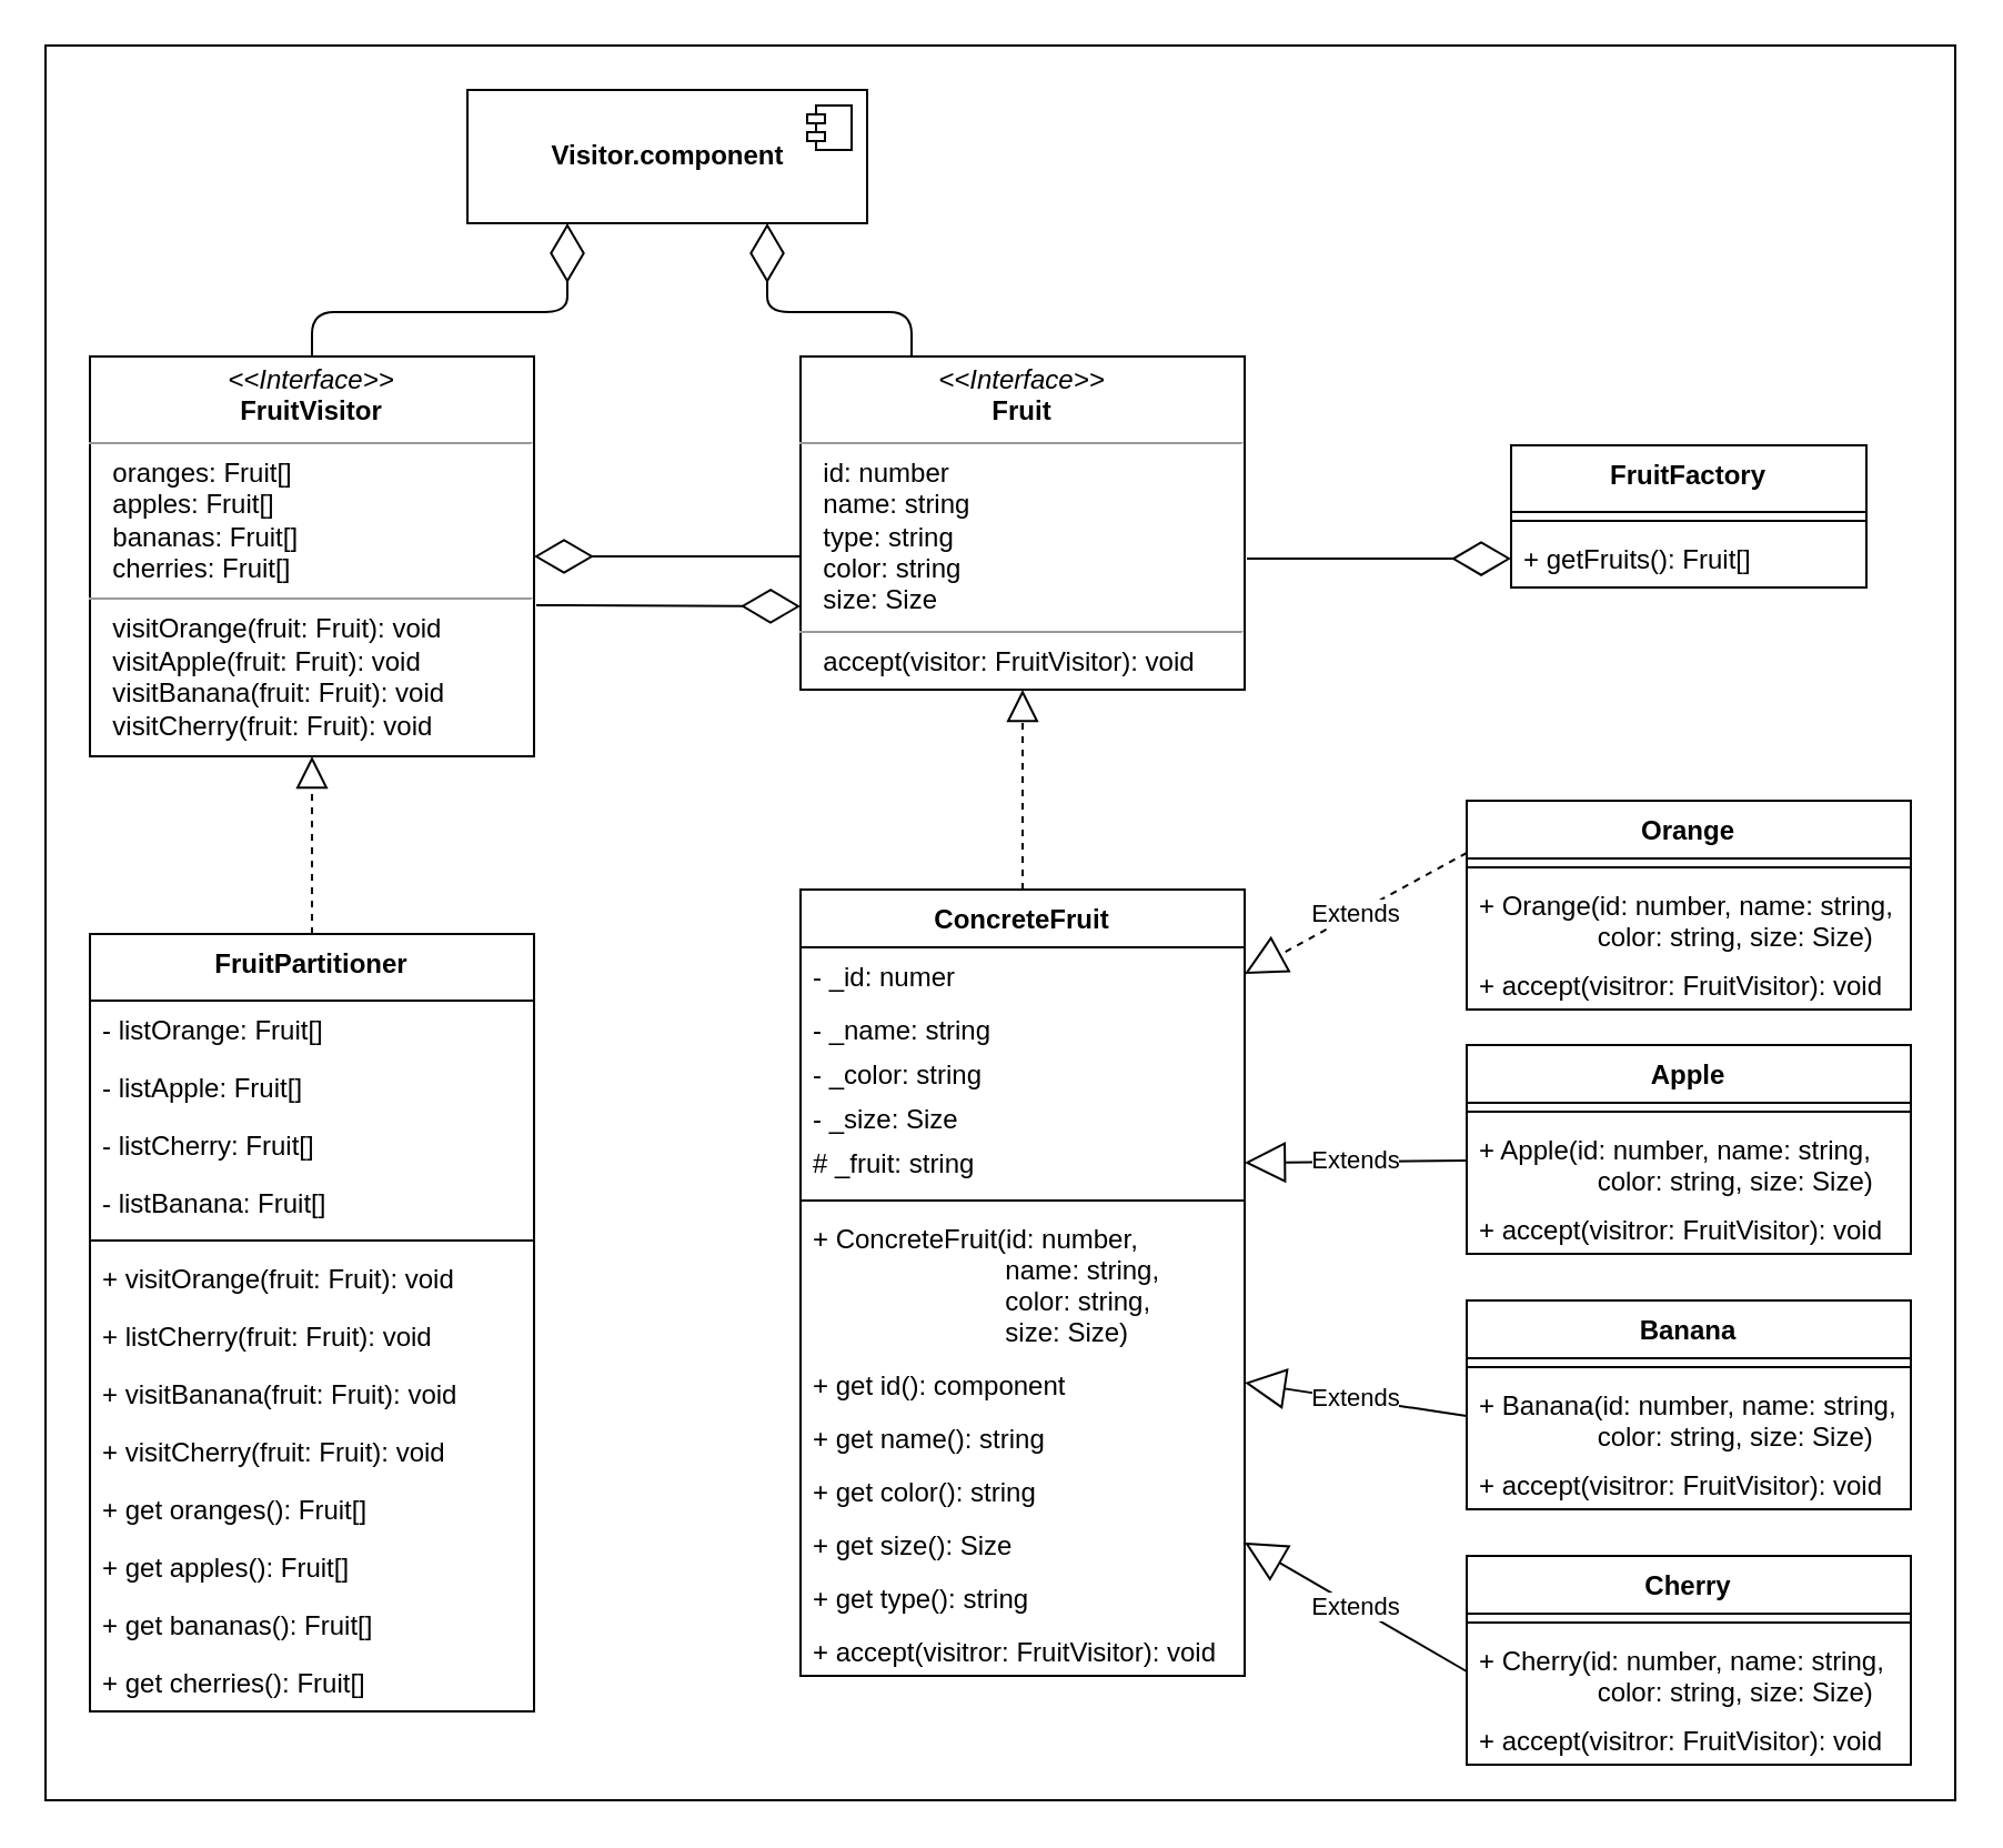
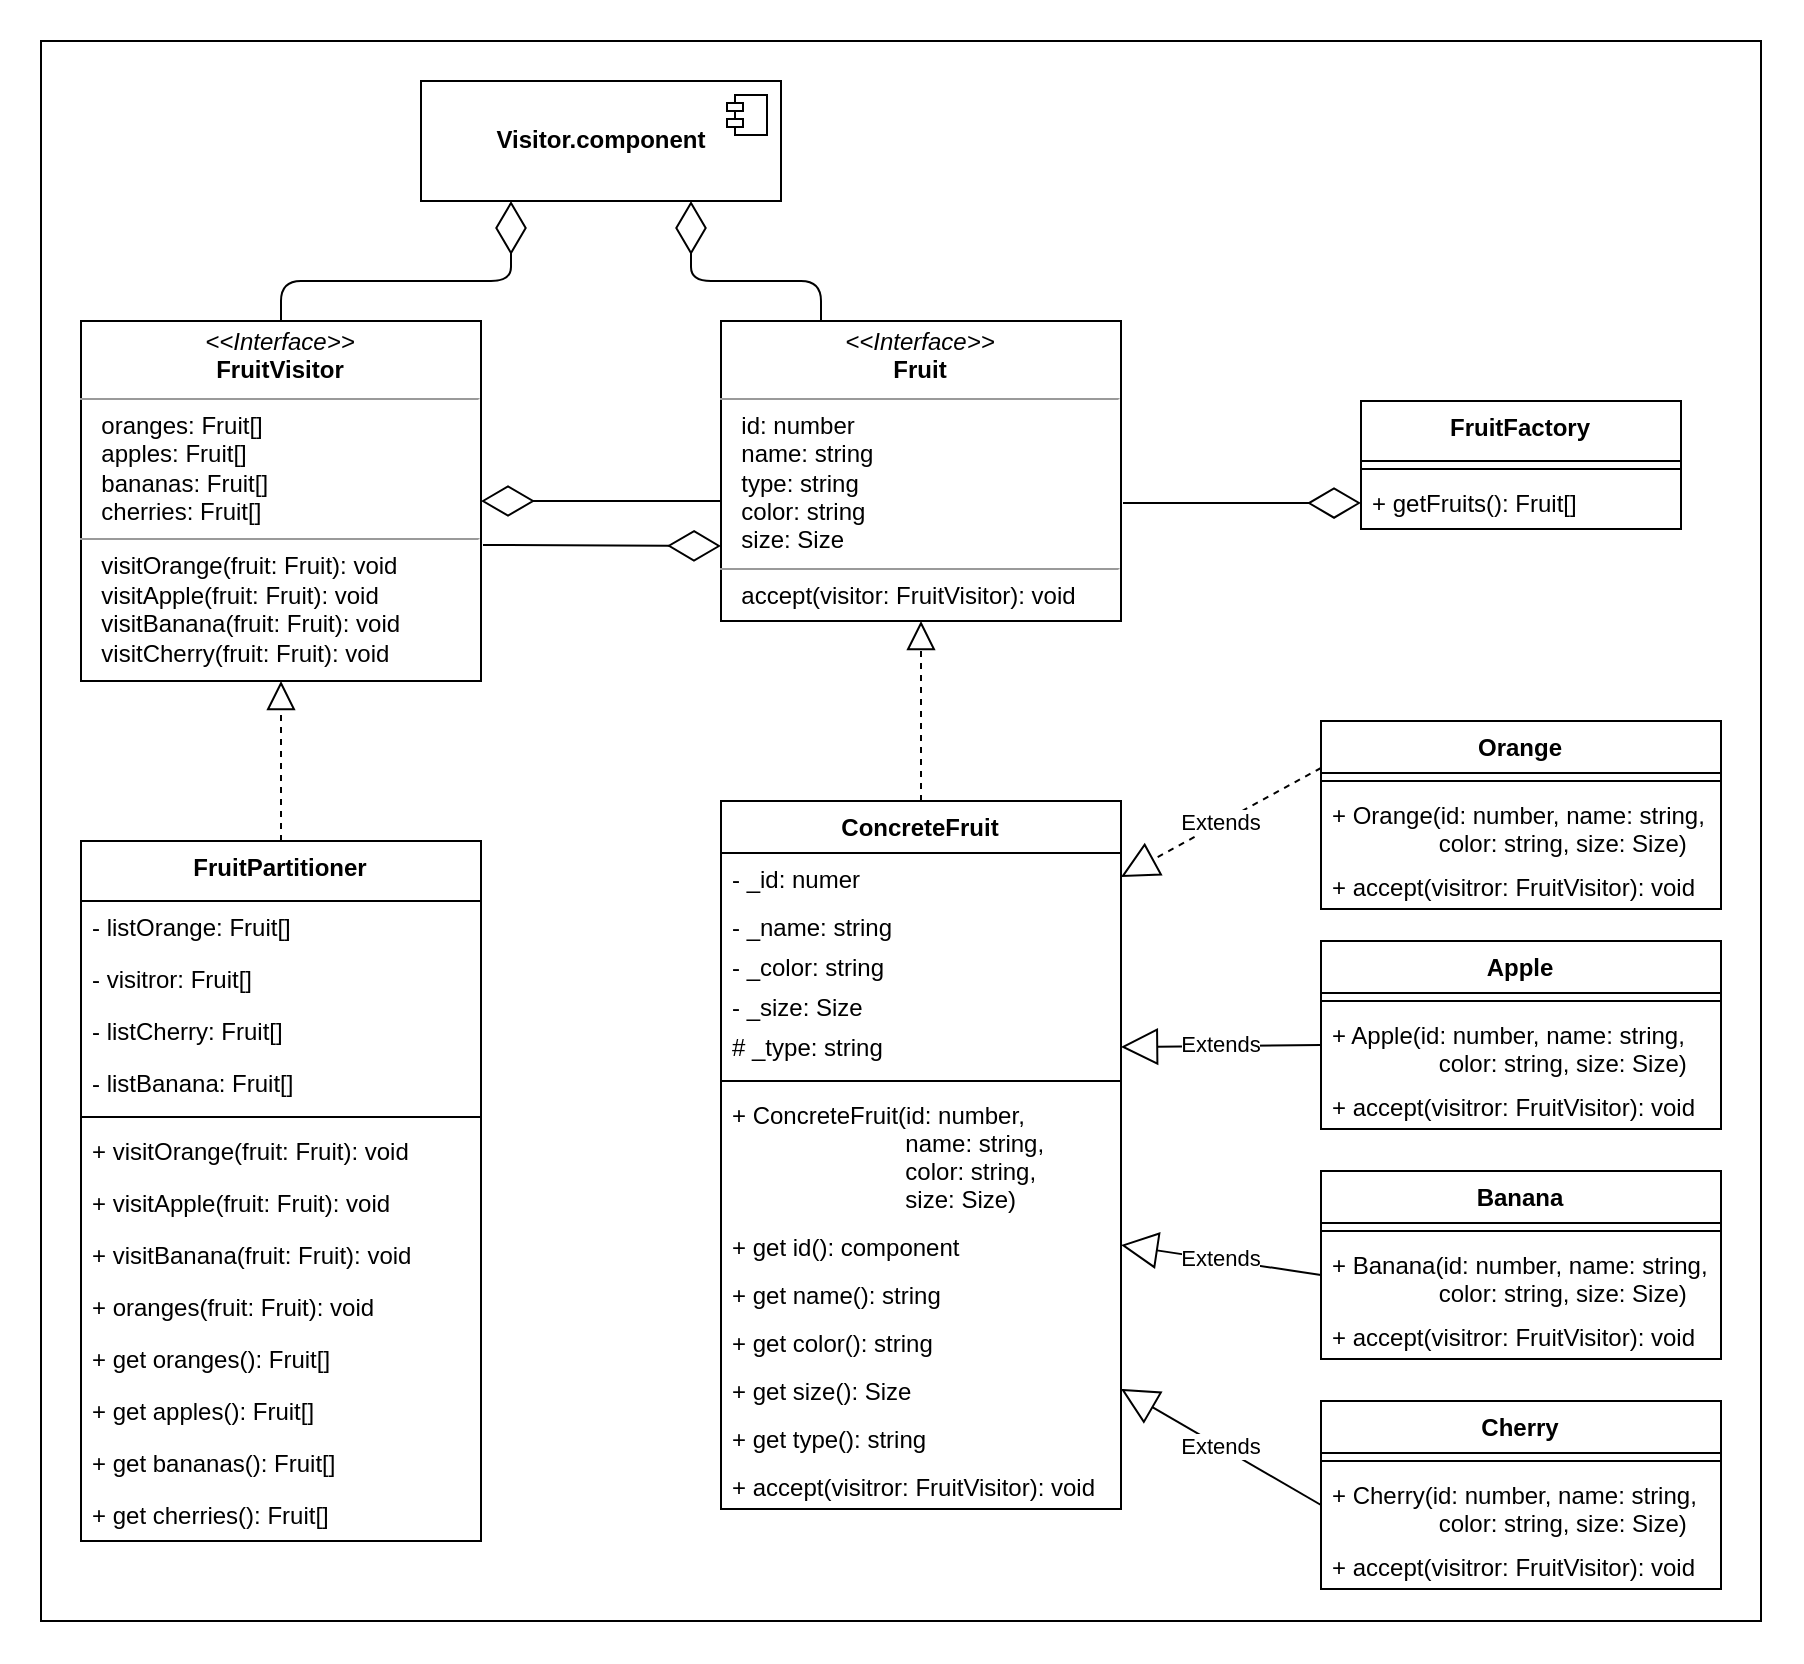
- <mxCell id="6" value="- listApple: Fruit[]" style="text;strokeColor=none;fillColor=none;align=left;verticalAlign=top;spacingLeft=4;spacingRight=4;overflow=hidden;rotatable=0;points=[[0,0.5],[1,0.5]];portConstraint=eastwest;" vertex="1" parent="4"><mxGeometry y="56" width="200" height="26" as="geometry" /></mxCell>
+ <mxCell id="6" value="- visitror: Fruit[]" style="text;strokeColor=none;fillColor=none;align=left;verticalAlign=top;spacingLeft=4;spacingRight=4;overflow=hidden;rotatable=0;points=[[0,0.5],[1,0.5]];portConstraint=eastwest;" vertex="1" parent="4"><mxGeometry y="56" width="200" height="26" as="geometry" /></mxCell>
- <mxCell id="25" value="# _fruit: string" style="text;strokeColor=none;fillColor=none;align=left;verticalAlign=top;spacingLeft=4;spacingRight=4;overflow=hidden;rotatable=0;points=[[0,0.5],[1,0.5]];portConstraint=eastwest;" vertex="1" parent="20"><mxGeometry y="110" width="200" height="26" as="geometry" /></mxCell>
+ <mxCell id="25" value="# _type: string" style="text;strokeColor=none;fillColor=none;align=left;verticalAlign=top;spacingLeft=4;spacingRight=4;overflow=hidden;rotatable=0;points=[[0,0.5],[1,0.5]];portConstraint=eastwest;" vertex="1" parent="20"><mxGeometry y="110" width="200" height="26" as="geometry" /></mxCell>
- <mxCell id="11" value="+ listCherry(fruit: Fruit): void" style="text;strokeColor=none;fillColor=none;align=left;verticalAlign=top;spacingLeft=4;spacingRight=4;overflow=hidden;rotatable=0;points=[[0,0.5],[1,0.5]];portConstraint=eastwest;" vertex="1" parent="4"><mxGeometry y="168" width="200" height="26" as="geometry" /></mxCell>
+ <mxCell id="11" value="+ visitApple(fruit: Fruit): void" style="text;strokeColor=none;fillColor=none;align=left;verticalAlign=top;spacingLeft=4;spacingRight=4;overflow=hidden;rotatable=0;points=[[0,0.5],[1,0.5]];portConstraint=eastwest;" vertex="1" parent="4"><mxGeometry y="168" width="200" height="26" as="geometry" /></mxCell>
- <mxCell id="13" value="+ visitCherry(fruit: Fruit): void" style="text;strokeColor=none;fillColor=none;align=left;verticalAlign=top;spacingLeft=4;spacingRight=4;overflow=hidden;rotatable=0;points=[[0,0.5],[1,0.5]];portConstraint=eastwest;" vertex="1" parent="4"><mxGeometry y="220" width="200" height="26" as="geometry" /></mxCell>
+ <mxCell id="13" value="+ oranges(fruit: Fruit): void" style="text;strokeColor=none;fillColor=none;align=left;verticalAlign=top;spacingLeft=4;spacingRight=4;overflow=hidden;rotatable=0;points=[[0,0.5],[1,0.5]];portConstraint=eastwest;" vertex="1" parent="4"><mxGeometry y="220" width="200" height="26" as="geometry" /></mxCell>
